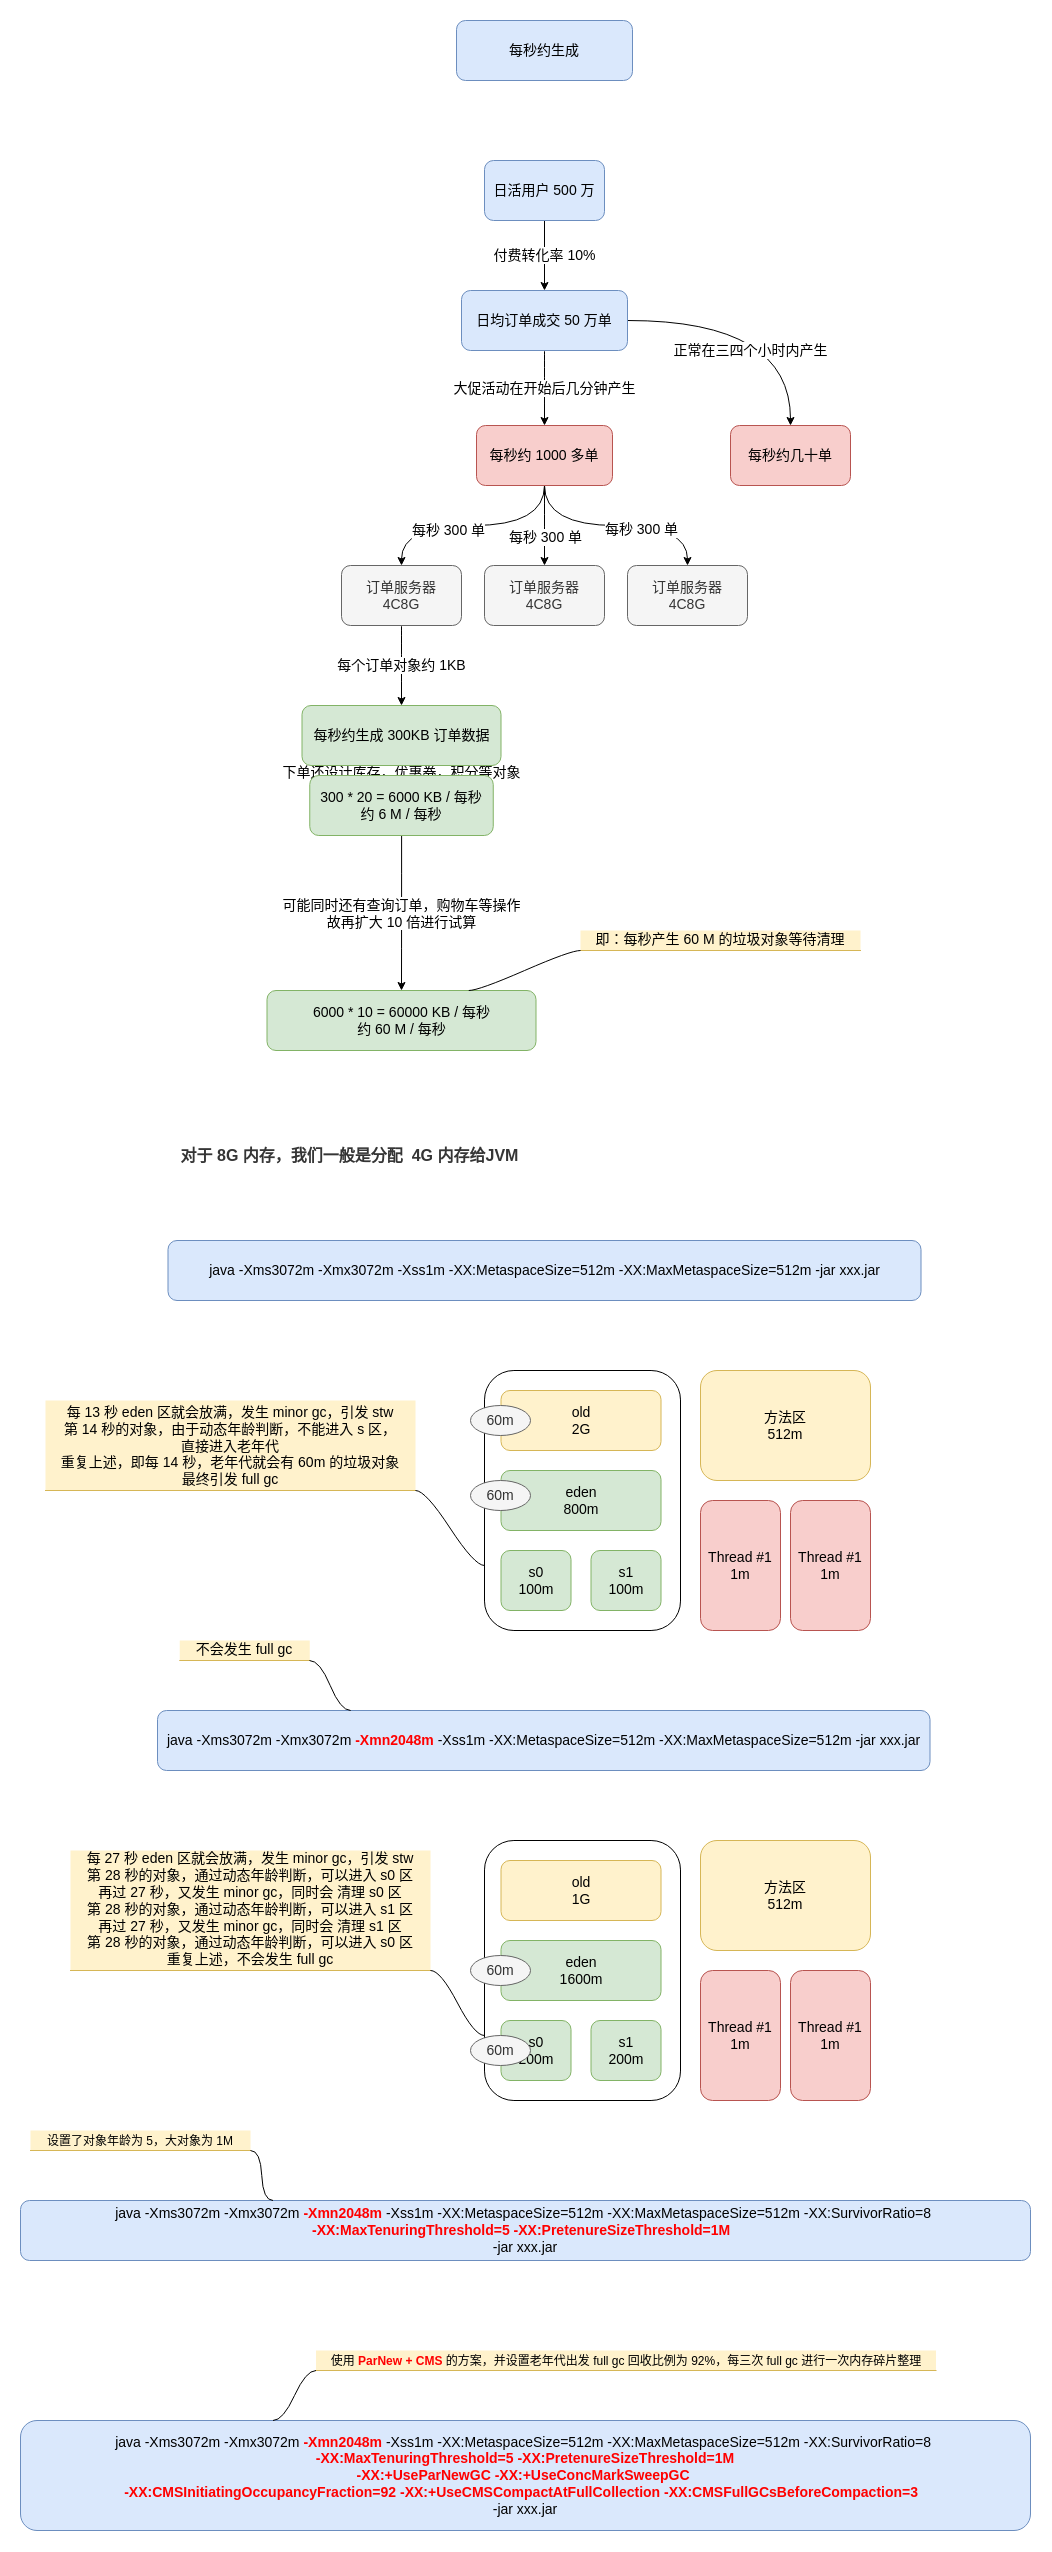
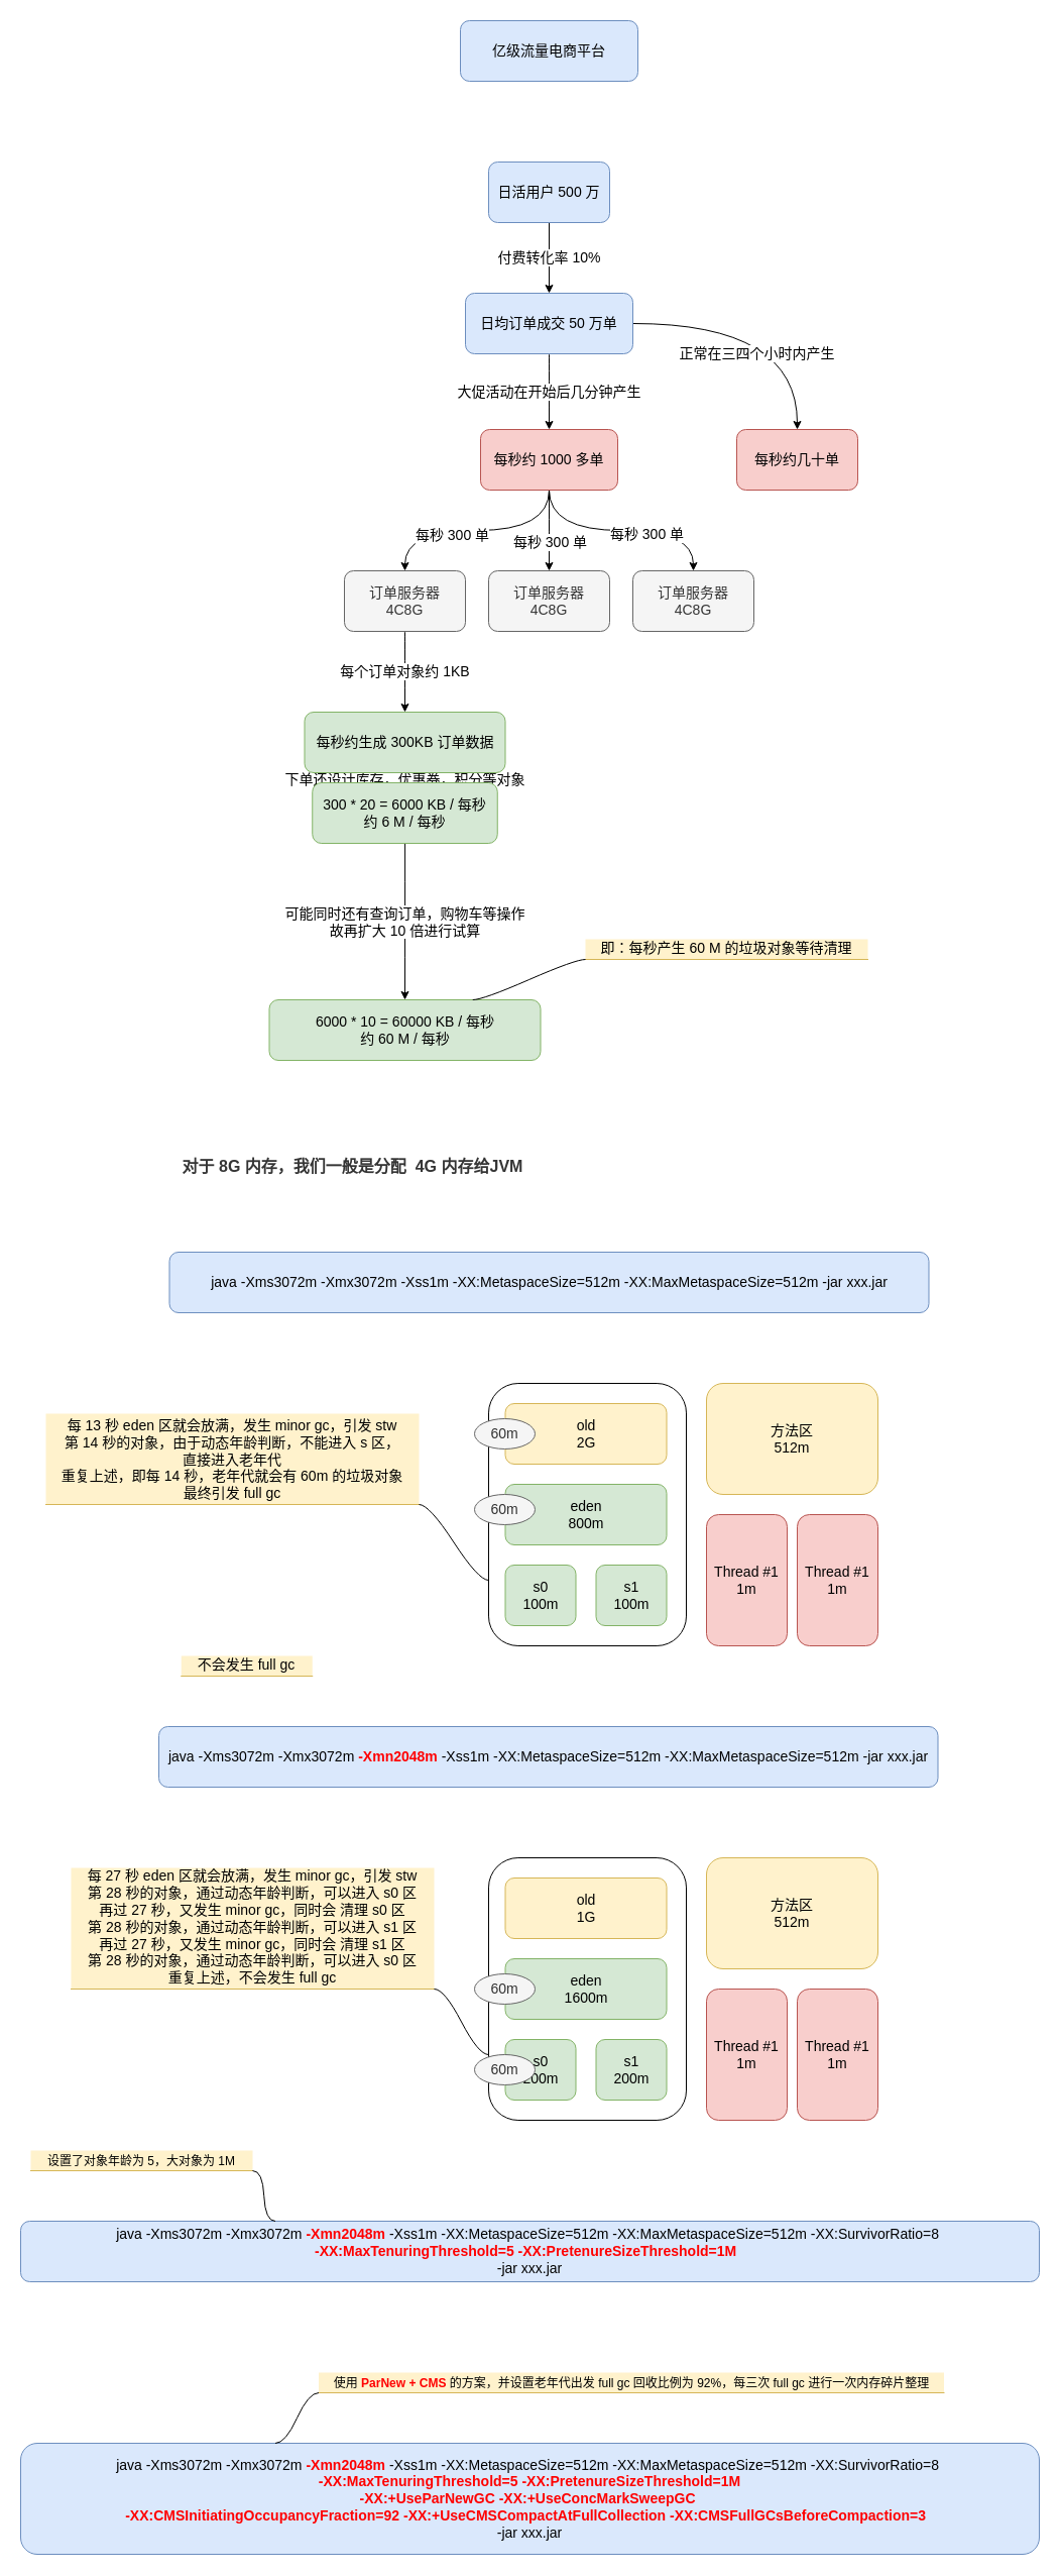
- <mxCell id="3" value="每秒约生成" style="rounded=1;whiteSpace=wrap;html=1;shadow=0;labelBackgroundColor=none;fontSize=14;fillColor=#dae8fc;strokeColor=#6c8ebf;" parent="1" vertex="1"><mxGeometry x="456" y="20" width="176" height="60" as="geometry" /></mxCell>
+ <mxCell id="3" value="亿级流量电商平台" style="rounded=1;whiteSpace=wrap;html=1;shadow=0;labelBackgroundColor=none;fontSize=14;fillColor=#dae8fc;strokeColor=#6c8ebf;" parent="1" vertex="1"><mxGeometry x="456" y="20" width="176" height="60" as="geometry" /></mxCell>
- <mxCell id="39" value="" style="edgeStyle=entityRelationEdgeStyle;startArrow=none;endArrow=none;segment=10;curved=1;rounded=0;fontColor=#000000;fontSize=14;exitX=0.25;exitY=0;exitDx=0;exitDy=0;" parent="1" source="37" target="38" edge="1"><mxGeometry relative="1" as="geometry"><mxPoint x="340.125" y="1700" as="sourcePoint" /></mxGeometry></mxCell>
